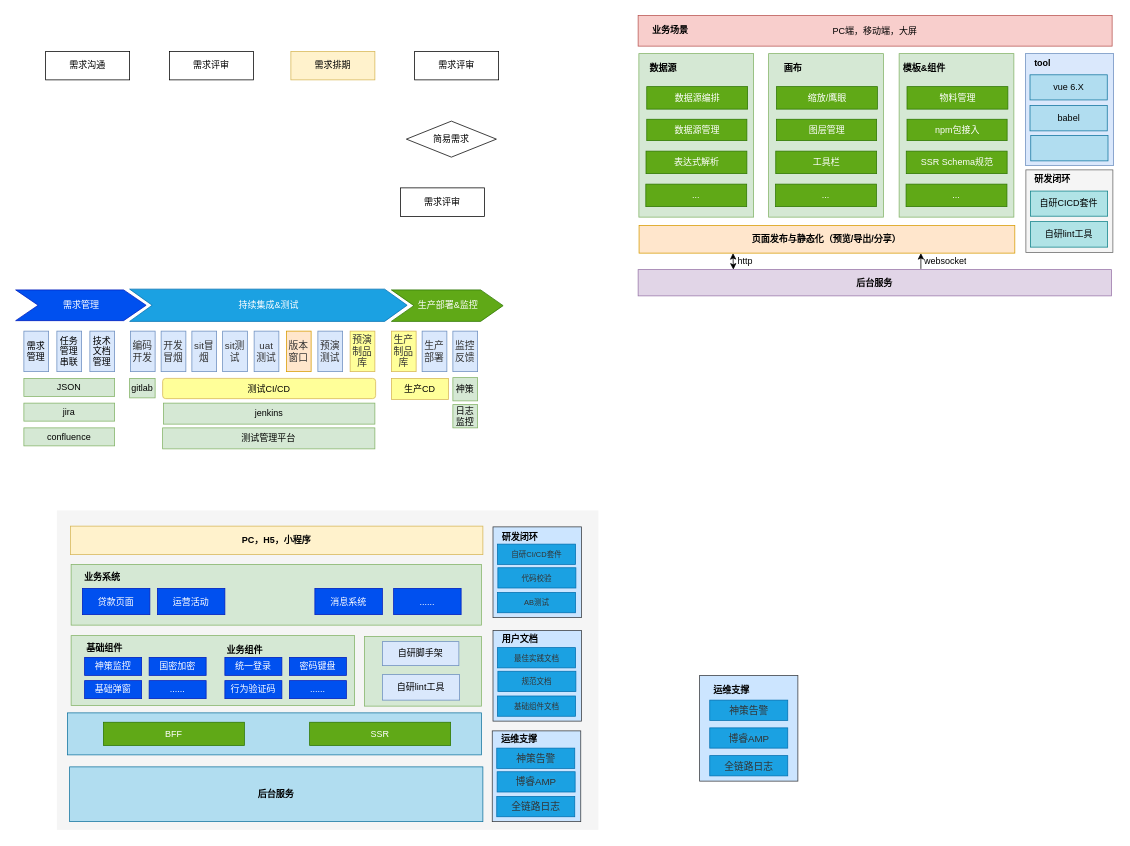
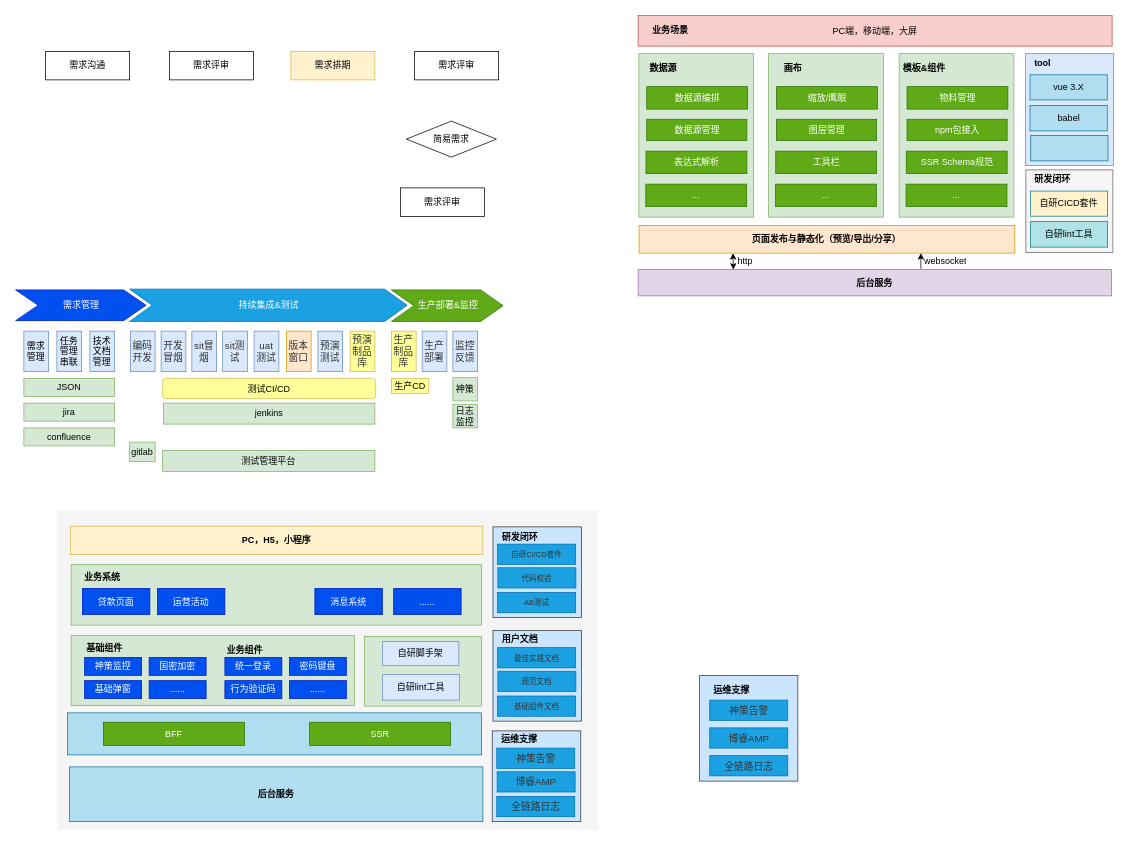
- <mxCell id="112" value="vue 6.X" style="rounded=0;whiteSpace=wrap;html=1;fillColor=#b1ddf0;strokeColor=#10739e;" vertex="1" parent="1"><mxGeometry x="1372.5" y="99.25" width="103" height="33.5" as="geometry" /></mxCell>
+ <mxCell id="112" value="vue 3.X" style="rounded=0;whiteSpace=wrap;html=1;fillColor=#b1ddf0;strokeColor=#10739e;" vertex="1" parent="1"><mxGeometry x="1372.5" y="99.25" width="103" height="33.5" as="geometry" /></mxCell>
- <mxCell id="87" value="自研CICD套件" style="rounded=0;whiteSpace=wrap;html=1;fillColor=#b0e3e6;strokeColor=#0e8088;" vertex="1" parent="1"><mxGeometry x="1373" y="254.25" width="103" height="33.5" as="geometry" /></mxCell>
+ <mxCell id="87" value="自研CICD套件" style="rounded=0;whiteSpace=wrap;html=1;fillColor=#fff2cc;strokeColor=#0e8088;" vertex="1" parent="1"><mxGeometry x="1373" y="254.25" width="103" height="33.5" as="geometry" /></mxCell>
- <mxCell id="27" value="gitlab" style="rounded=0;whiteSpace=wrap;html=1;fillColor=#d5e8d4;strokeColor=#82b366;" parent="1" vertex="1"><mxGeometry x="172" y="504" width="34" height="26" as="geometry" /></mxCell>
+ <mxCell id="27" value="gitlab" style="rounded=0;whiteSpace=wrap;html=1;fillColor=#d5e8d4;strokeColor=#82b366;" parent="1" vertex="1"><mxGeometry x="172" y="589" width="34" height="26" as="geometry" /></mxCell>
- <mxCell id="31" value="生产CD" style="rounded=0;whiteSpace=wrap;html=1;fillColor=#FFFF99;strokeColor=#d6b656;" parent="1" vertex="1"><mxGeometry x="521" y="504" width="76" height="28" as="geometry" /></mxCell>
+ <mxCell id="31" value="生产CD" style="rounded=0;whiteSpace=wrap;html=1;fillColor=#FFFF99;strokeColor=#d6b656;" parent="1" vertex="1"><mxGeometry x="521" y="504" width="50" height="20" as="geometry" /></mxCell>
- <mxCell id="30" value="测试管理平台" style="rounded=0;whiteSpace=wrap;html=1;fillColor=#d5e8d4;strokeColor=#82b366;" parent="1" vertex="1"><mxGeometry x="216" y="570" width="283" height="28" as="geometry" /></mxCell>
+ <mxCell id="30" value="测试管理平台" style="rounded=0;whiteSpace=wrap;html=1;fillColor=#d5e8d4;strokeColor=#82b366;" parent="1" vertex="1"><mxGeometry x="216" y="600" width="283" height="28" as="geometry" /></mxCell>
